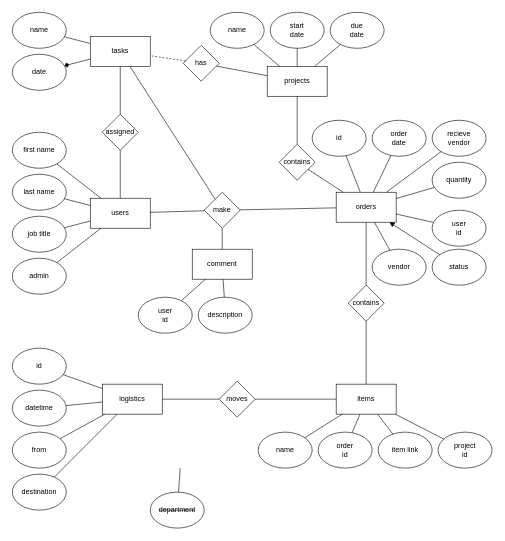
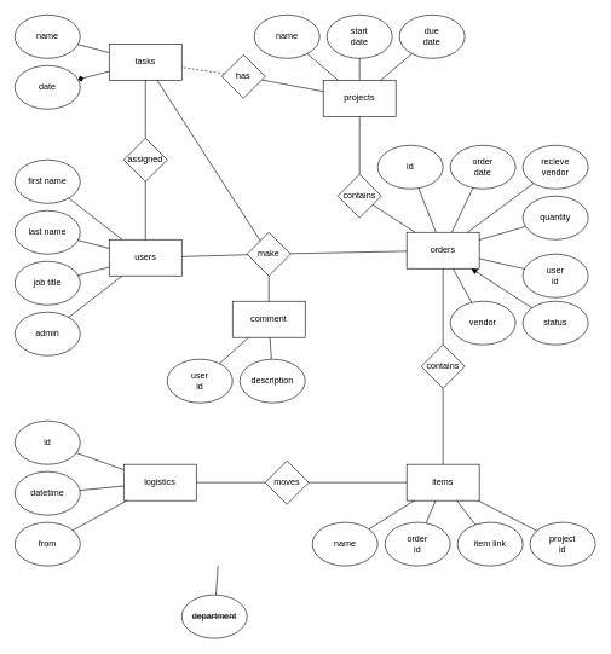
- <mxCell id="49" value="" style="endArrow=none;html=1;rounded=0;" parent="1" source="39" target="36" edge="1"><mxGeometry width="50" height="50" relative="1" as="geometry"><mxPoint x="440" y="550" as="sourcePoint" /><mxPoint x="490" y="500" as="targetPoint" /></mxGeometry></mxCell>
- <mxCell id="39" value="destination" style="ellipse;whiteSpace=wrap;html=1;" parent="1" vertex="1"><mxGeometry x="20" y="790" width="90" height="60" as="geometry" /></mxCell>
